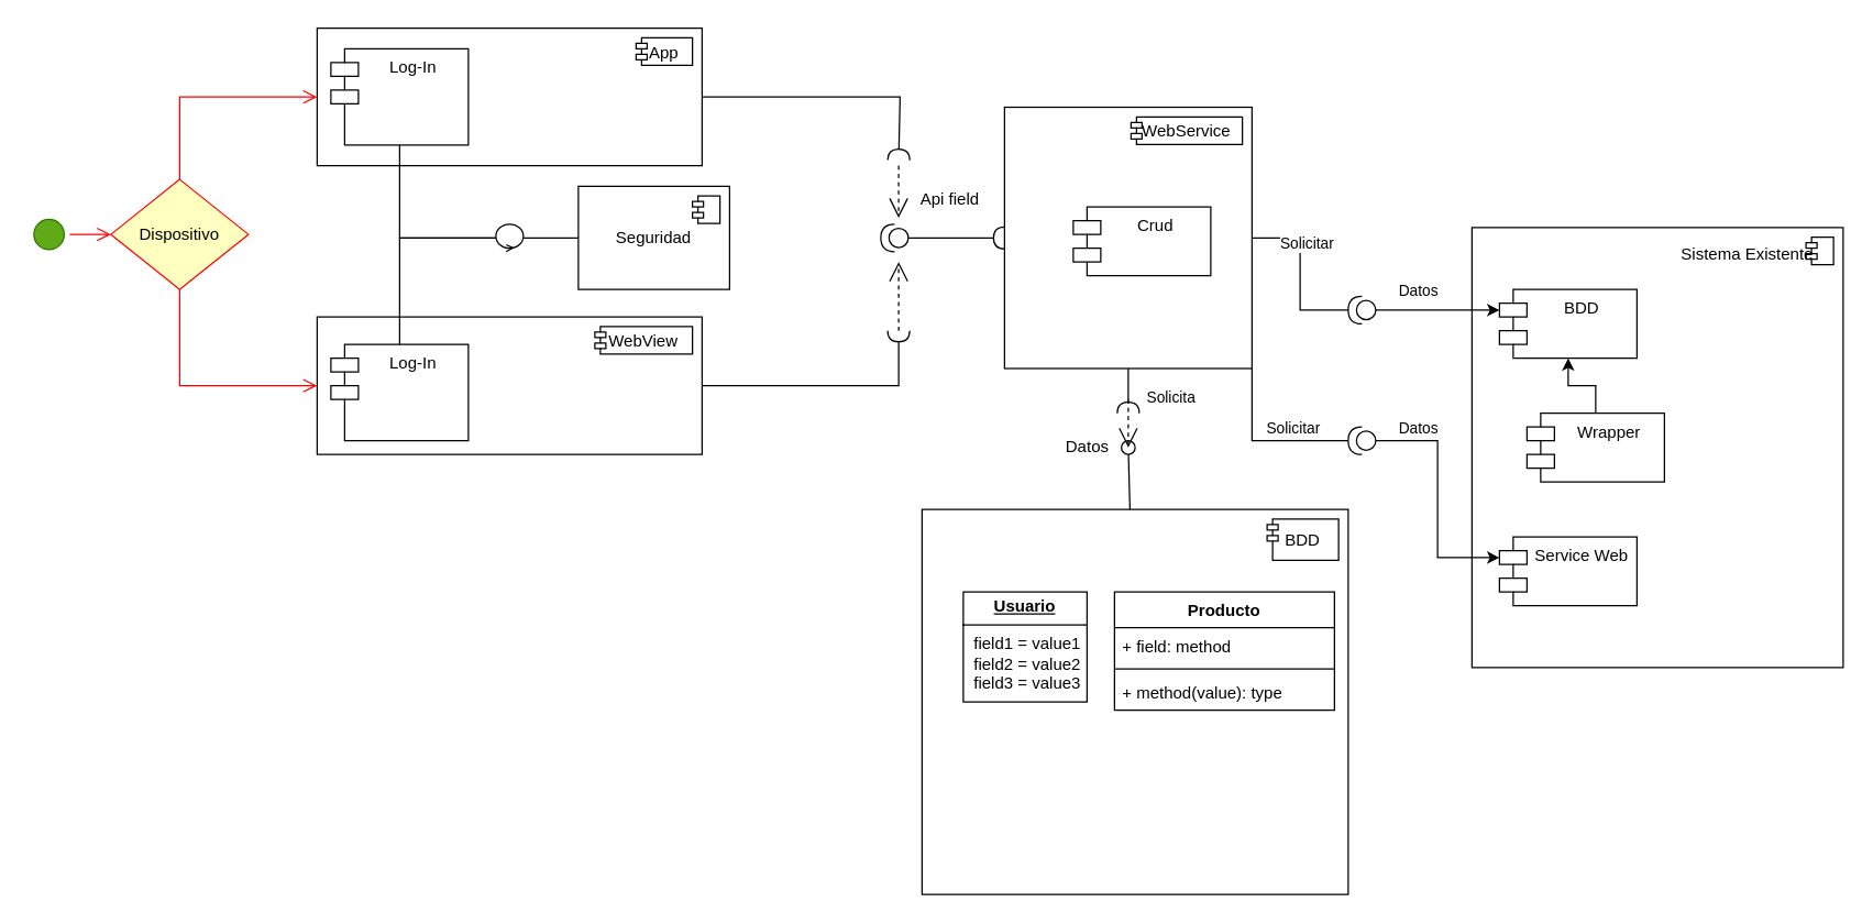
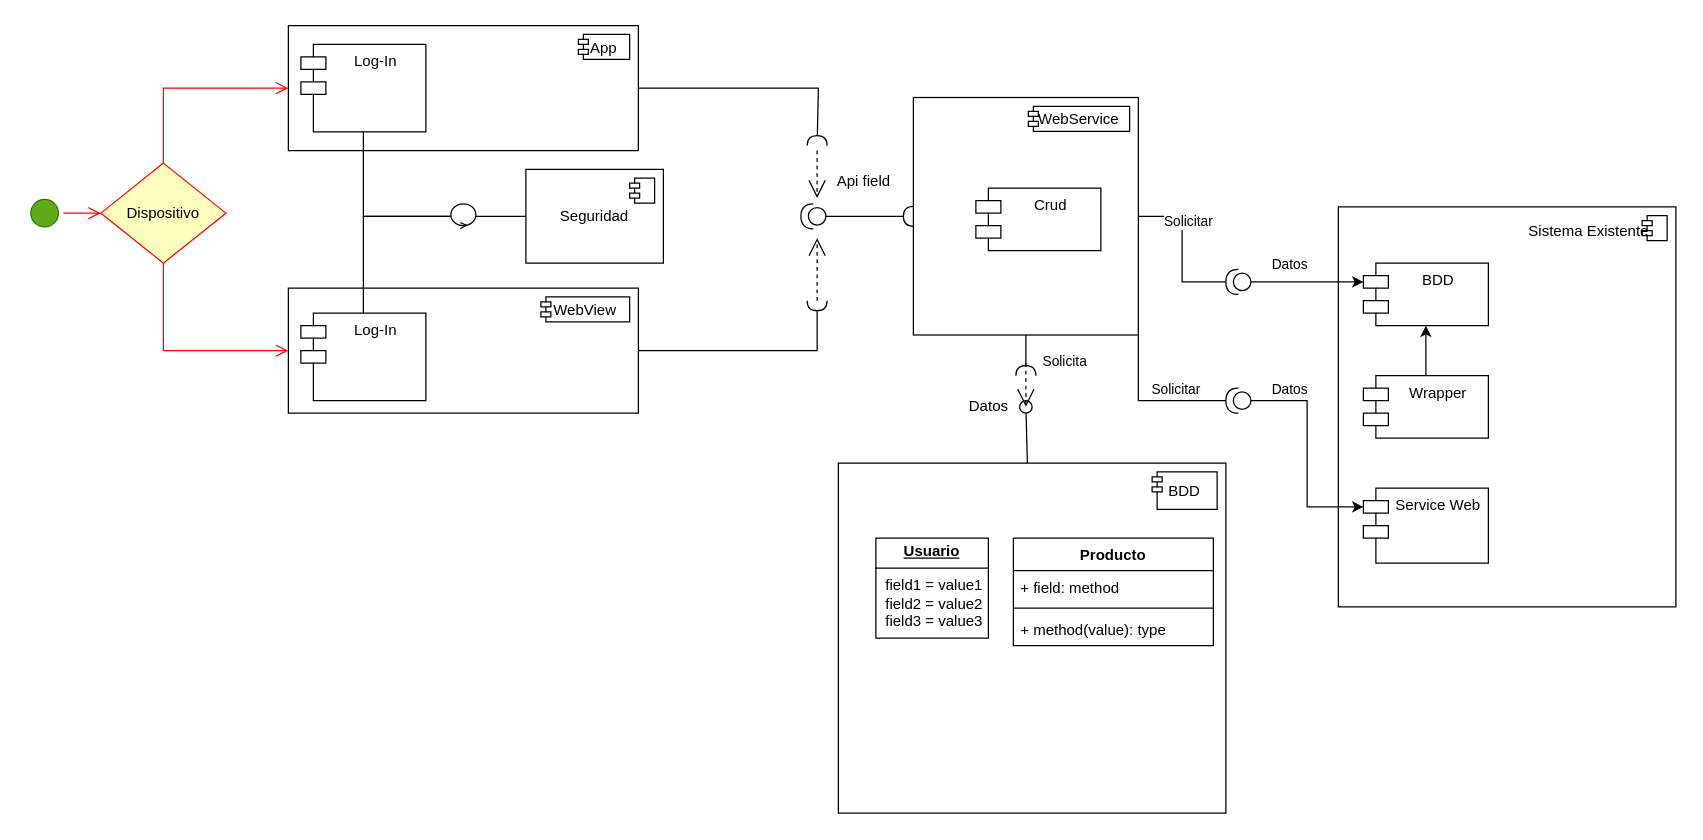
- <mxCell id="29" value="Wrapper" style="shape=module;align=left;spacingLeft=20;align=center;verticalAlign=top;whiteSpace=wrap;html=1;" vertex="1" parent="1"><mxGeometry x="1110" y="300" width="100" height="50" as="geometry" /></mxCell>
+ <mxCell id="29" value="Wrapper" style="shape=module;align=left;spacingLeft=20;align=center;verticalAlign=top;whiteSpace=wrap;html=1;" vertex="1" parent="1"><mxGeometry x="1090" y="300" width="100" height="50" as="geometry" /></mxCell>
- <mxCell id="30" value="Service Web" style="shape=module;align=left;spacingLeft=20;align=center;verticalAlign=top;whiteSpace=wrap;html=1;" vertex="1" parent="1"><mxGeometry x="1090" y="390" width="100" height="50" as="geometry" /></mxCell>
+ <mxCell id="30" value="Service Web" style="shape=module;align=left;spacingLeft=20;align=center;verticalAlign=top;whiteSpace=wrap;html=1;" vertex="1" parent="1"><mxGeometry x="1090" y="390" width="100" height="60" as="geometry" /></mxCell>
